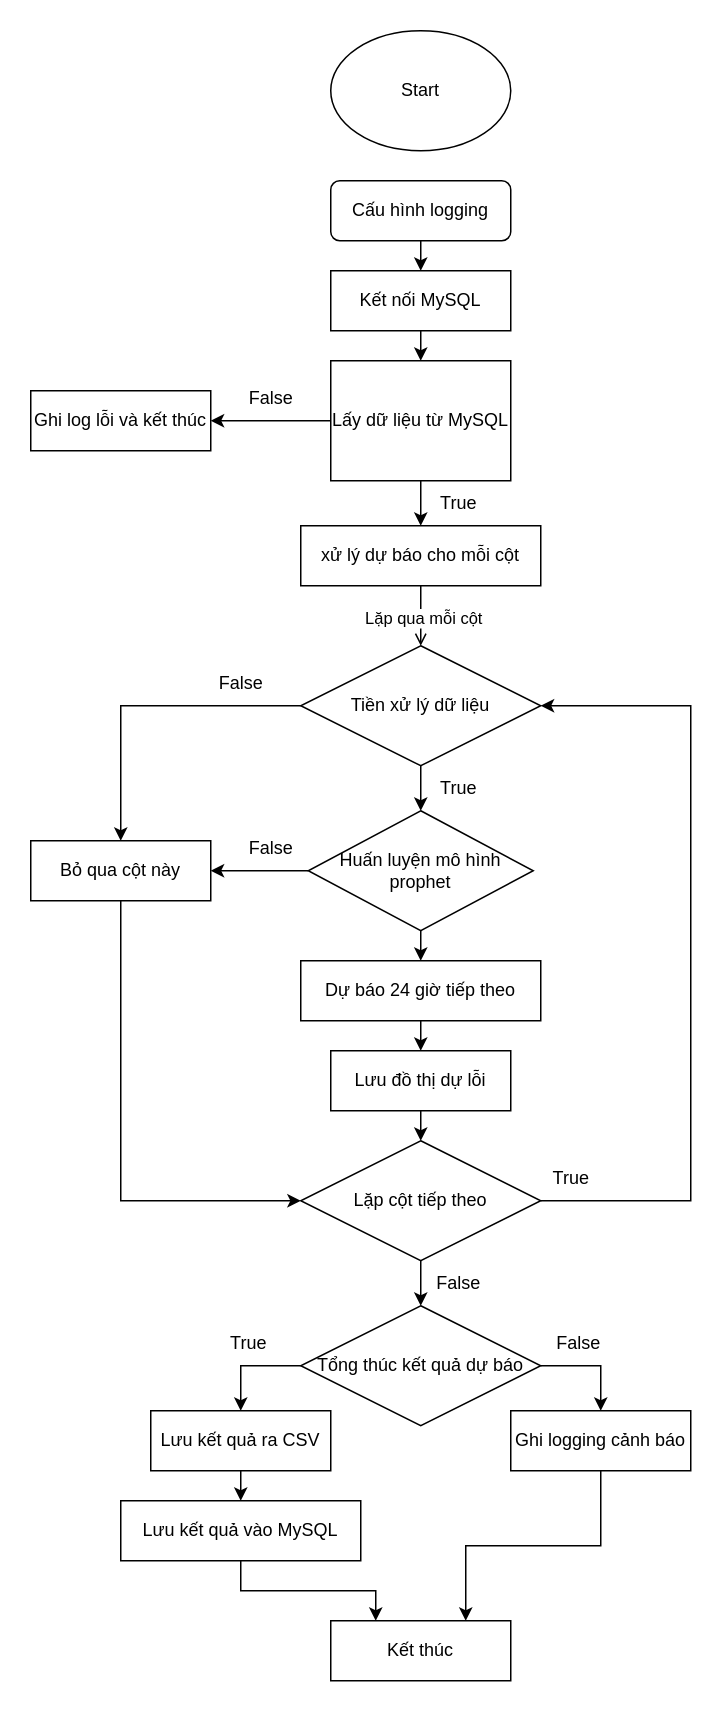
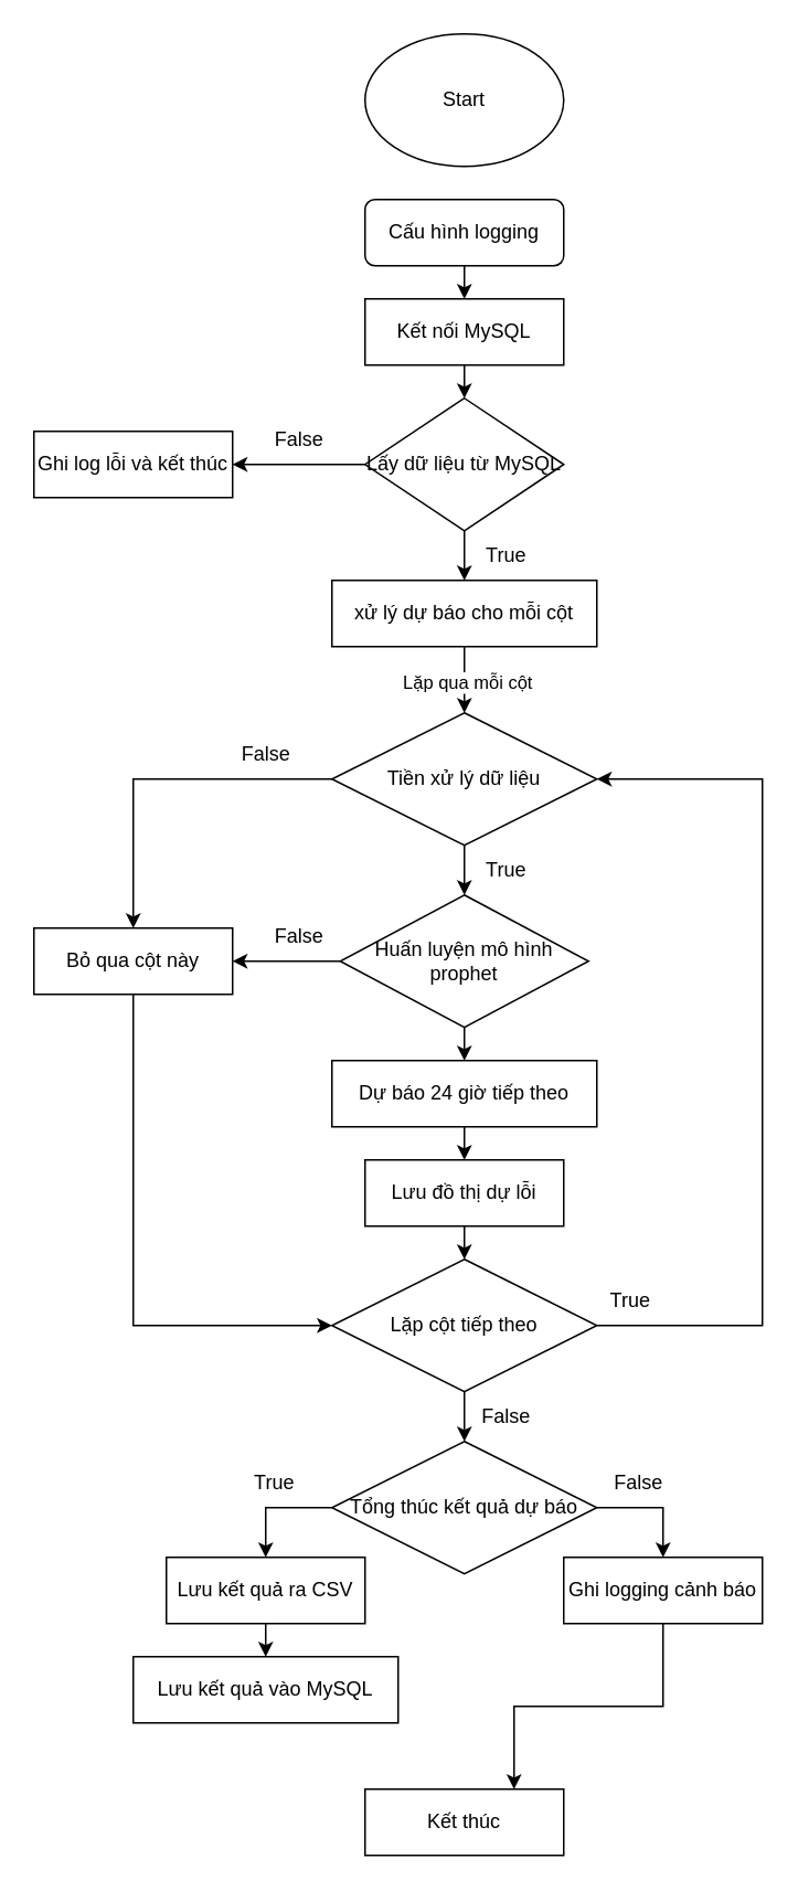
- <mxCell id="15" value="Lấy dữ liệu từ MySQL" style="whiteSpace=wrap;html=1;rounded=0;" vertex="1" parent="1"><mxGeometry x="220" y="240" width="120" height="80" as="geometry" /></mxCell>
+ <mxCell id="15" value="Lấy dữ liệu từ MySQL" style="rhombus;whiteSpace=wrap;html=1;" vertex="1" parent="1"><mxGeometry x="220" y="240" width="120" height="80" as="geometry" /></mxCell>
- <mxCell id="7" style="edgeStyle=orthogonalEdgeStyle;rounded=0;orthogonalLoop=1;jettySize=auto;html=1;exitX=0.5;exitY=1;exitDx=0;exitDy=0;entryX=0.5;entryY=0;entryDx=0;entryDy=0;endArrow=open;" edge="1" parent="1" source="9" target="27"><mxGeometry relative="1" as="geometry" /></mxCell>
+ <mxCell id="7" style="edgeStyle=orthogonalEdgeStyle;rounded=0;orthogonalLoop=1;jettySize=auto;html=1;exitX=0.5;exitY=1;exitDx=0;exitDy=0;entryX=0.5;entryY=0;entryDx=0;entryDy=0;" edge="1" parent="1" source="9" target="27"><mxGeometry relative="1" as="geometry" /></mxCell>
- <mxCell id="5" style="edgeStyle=orthogonalEdgeStyle;rounded=0;orthogonalLoop=1;jettySize=auto;html=1;exitX=0.5;exitY=1;exitDx=0;exitDy=0;entryX=0.25;entryY=0;entryDx=0;entryDy=0;" edge="1" parent="1" source="6" target="45"><mxGeometry relative="1" as="geometry"><mxPoint x="210" y="1200" as="targetPoint" /></mxGeometry></mxCell>
